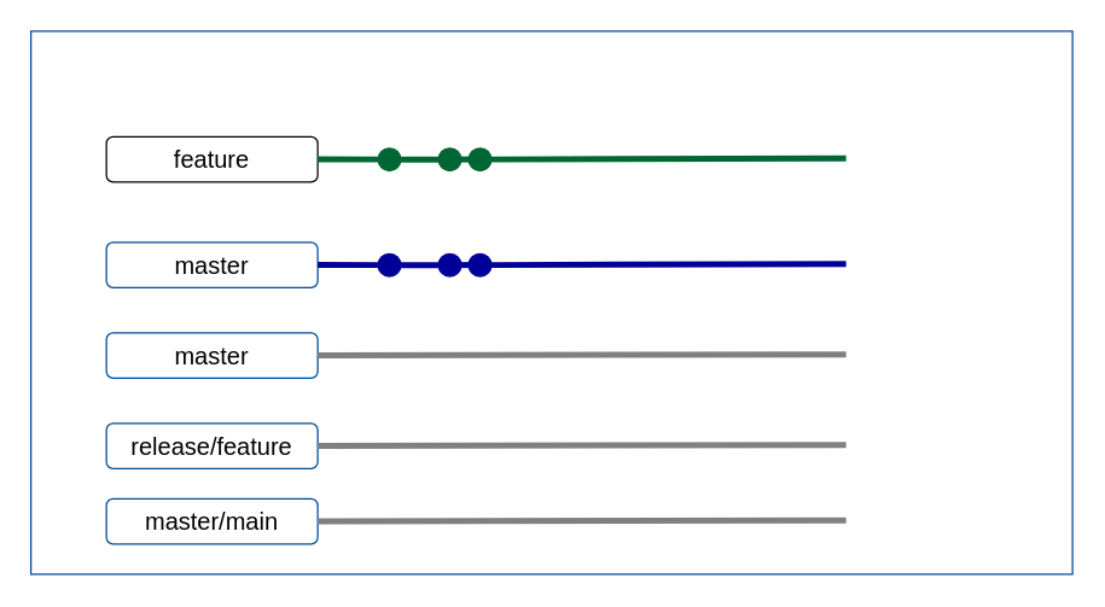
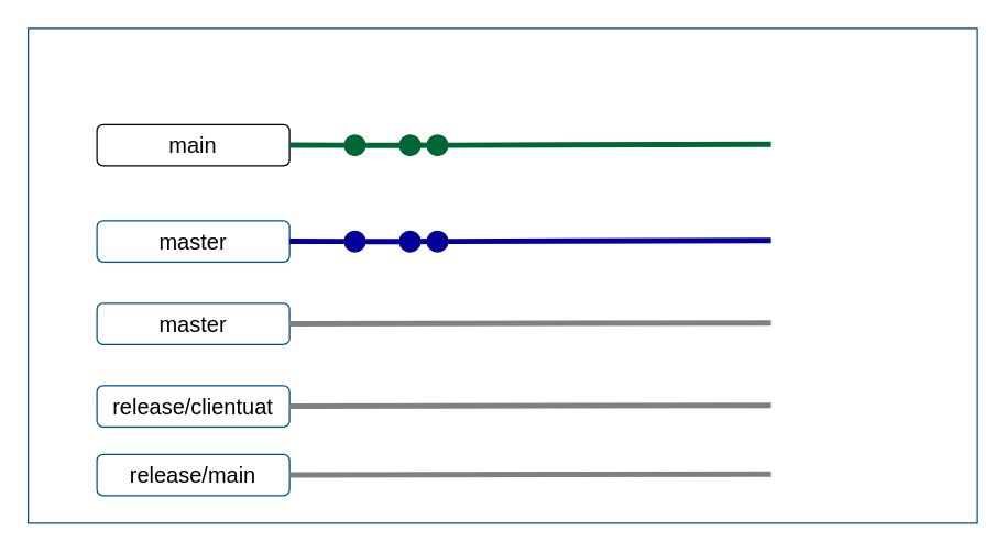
- <mxCell id="3" value="&lt;font style=&quot;font-size: 16px&quot;&gt;feature&lt;/font&gt;" style="rounded=1;whiteSpace=wrap;html=1;fillColor=none;" parent="1" vertex="1"><mxGeometry x="70" y="90" width="140" height="30" as="geometry" /></mxCell>
+ <mxCell id="3" value="&lt;font style=&quot;font-size: 16px&quot;&gt;main&lt;/font&gt;" style="rounded=1;whiteSpace=wrap;html=1;fillColor=none;" parent="1" vertex="1"><mxGeometry x="70" y="90" width="140" height="30" as="geometry" /></mxCell>
- <mxCell id="6" value="&lt;font style=&quot;font-size: 16px&quot;&gt;release/feature&lt;/font&gt;" style="rounded=1;whiteSpace=wrap;html=1;strokeColor=#004C99;" parent="1" vertex="1"><mxGeometry x="70" y="280" width="140" height="30" as="geometry" /></mxCell>
+ <mxCell id="6" value="&lt;font style=&quot;font-size: 16px&quot;&gt;release/clientuat&lt;/font&gt;" style="rounded=1;whiteSpace=wrap;html=1;strokeColor=#004C99;" parent="1" vertex="1"><mxGeometry x="70" y="280" width="140" height="30" as="geometry" /></mxCell>
- <mxCell id="7" value="&lt;font style=&quot;font-size: 16px&quot;&gt;master/main&lt;/font&gt;" style="rounded=1;whiteSpace=wrap;html=1;strokeColor=#004C99;" parent="1" vertex="1"><mxGeometry x="70" y="330" width="140" height="30" as="geometry" /></mxCell>
+ <mxCell id="7" value="&lt;font style=&quot;font-size: 16px&quot;&gt;release/main&lt;/font&gt;" style="rounded=1;whiteSpace=wrap;html=1;strokeColor=#004C99;" parent="1" vertex="1"><mxGeometry x="70" y="330" width="140" height="30" as="geometry" /></mxCell>
